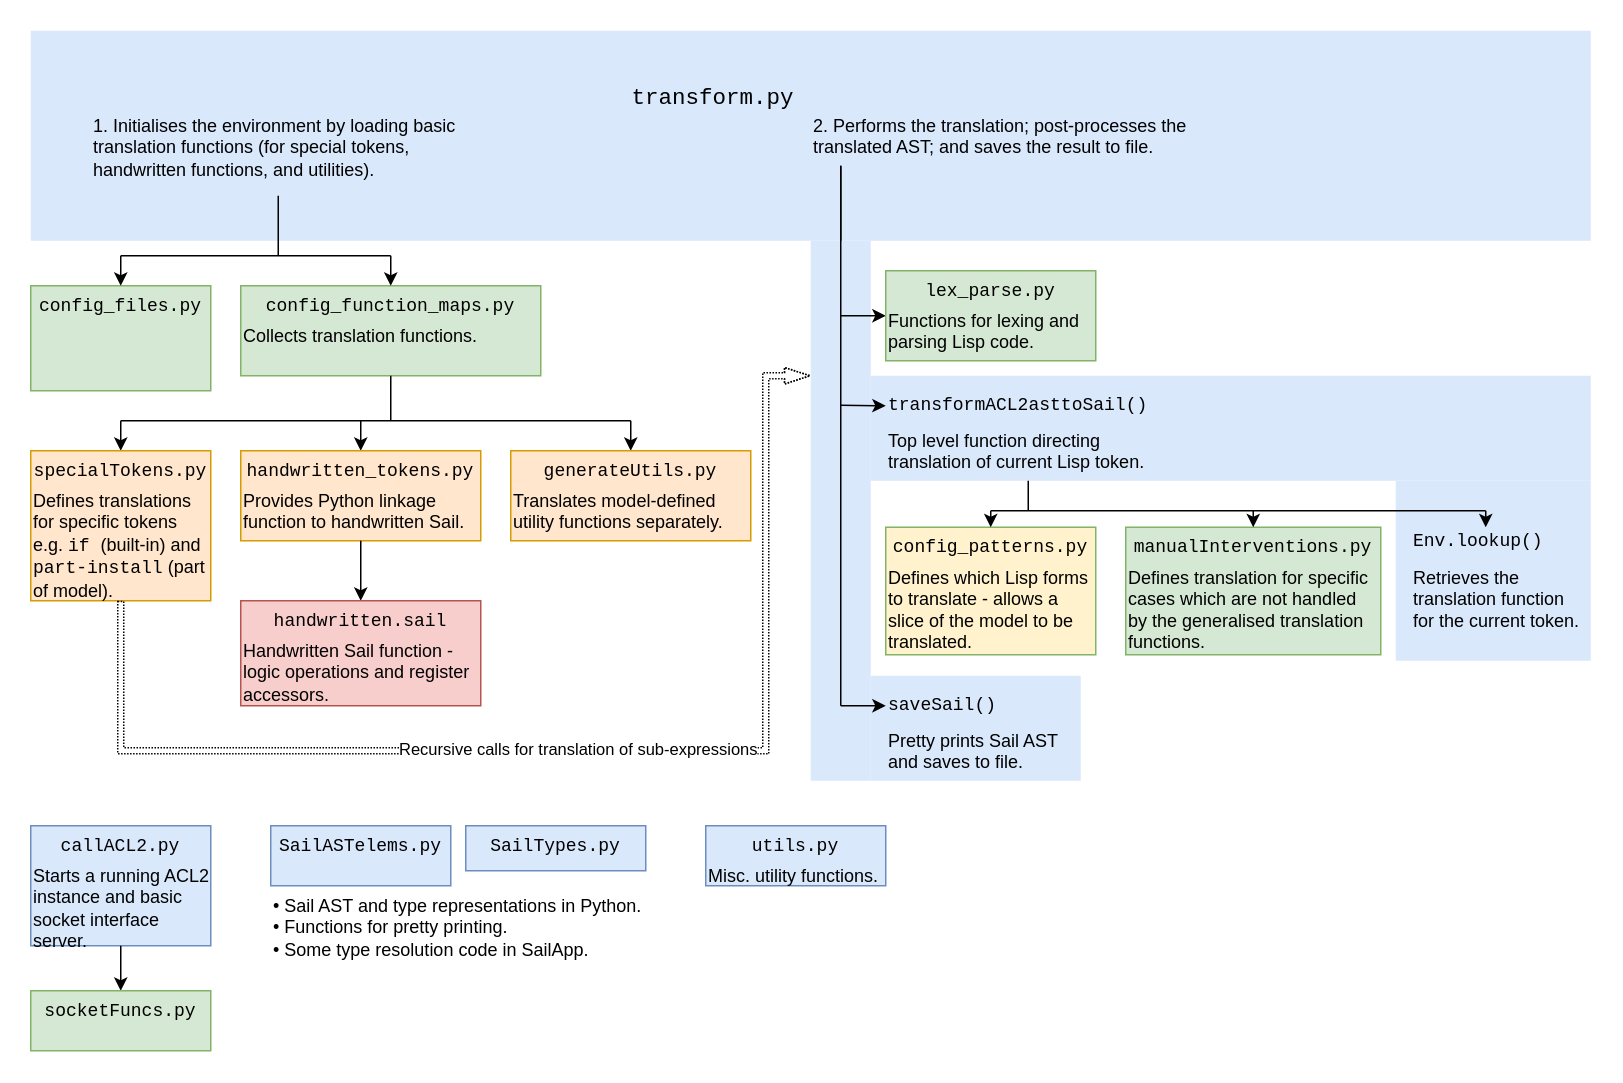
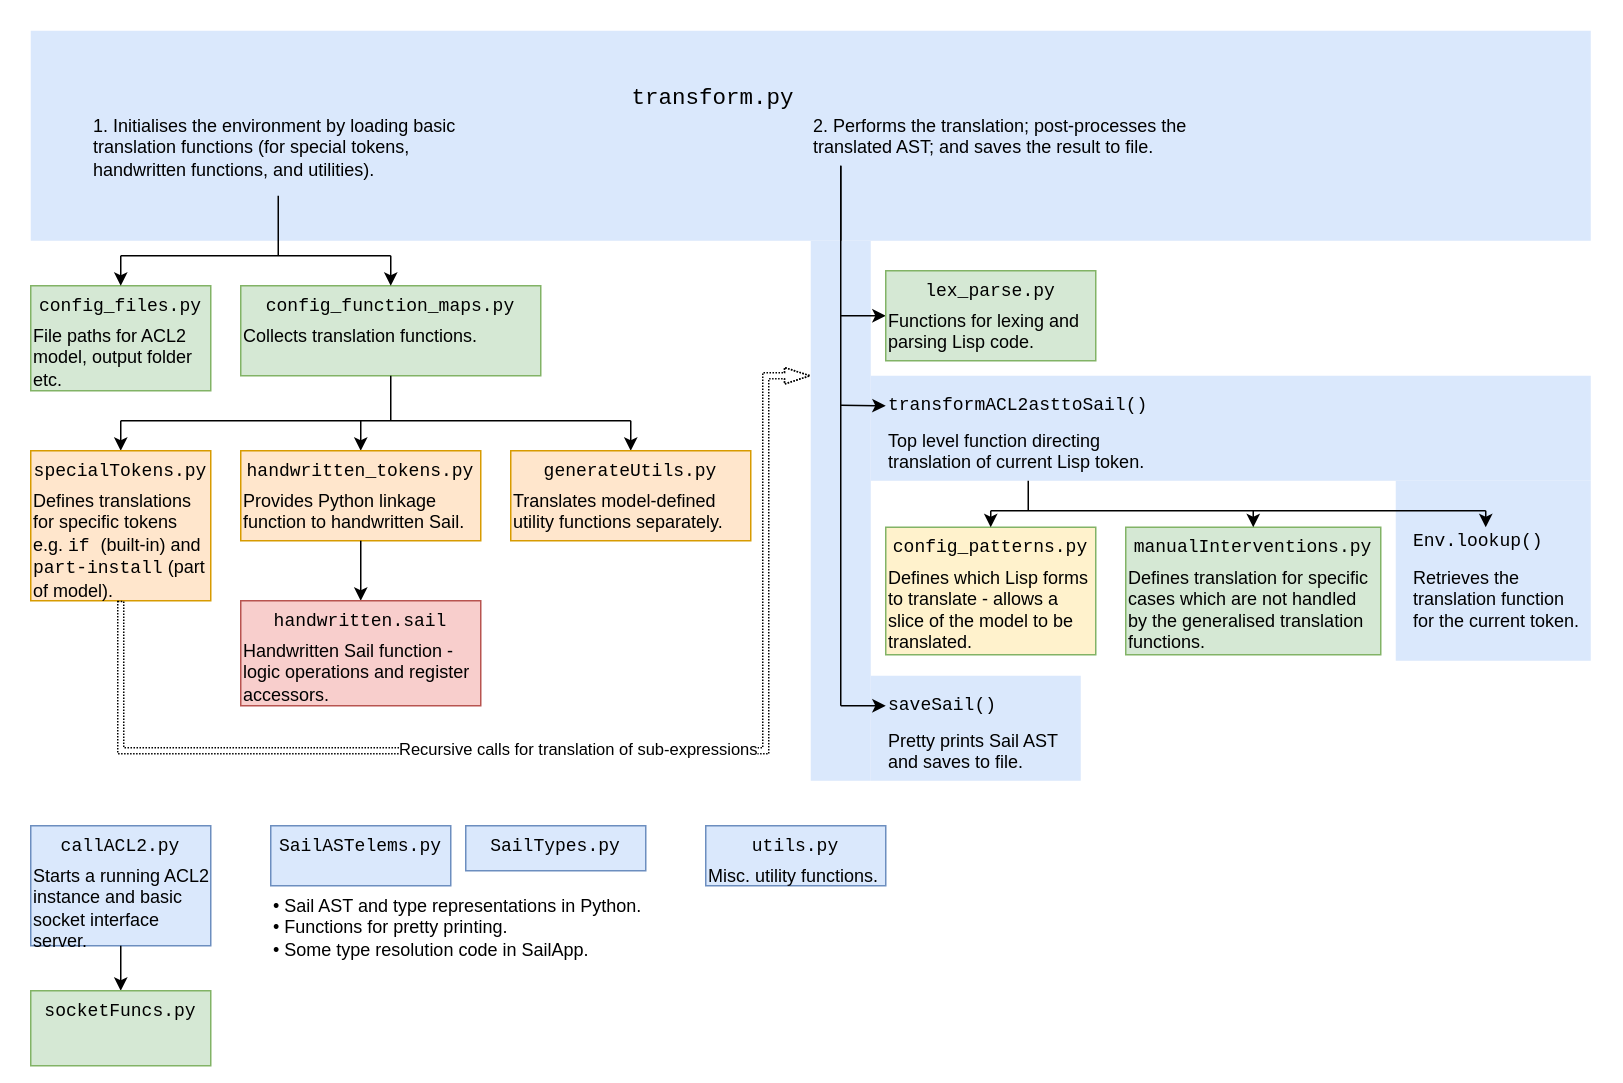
+ <mxCell id="12" value="File paths for ACL2 model, output folder etc." style="text;html=1;strokeColor=none;fillColor=none;align=left;verticalAlign=top;whiteSpace=wrap;rounded=0;fontFamily=Helvetica;labelPosition=center;verticalLabelPosition=middle;" parent="2" vertex="1"><mxGeometry y="190" width="120" height="50" as="geometry" /></mxCell>
- <mxCell id="59" value="socketFuncs.py" style="rounded=0;whiteSpace=wrap;html=1;fontFamily=Courier New;verticalAlign=top;fillColor=#d5e8d4;strokeColor=#82b366;" parent="1" vertex="1"><mxGeometry x="20" y="660" width="120" height="40" as="geometry" /></mxCell>
+ <mxCell id="59" value="socketFuncs.py" style="rounded=0;whiteSpace=wrap;html=1;fontFamily=Courier New;verticalAlign=top;fillColor=#d5e8d4;strokeColor=#82b366;" parent="1" vertex="1"><mxGeometry x="20" y="660" width="120" height="50" as="geometry" /></mxCell>
